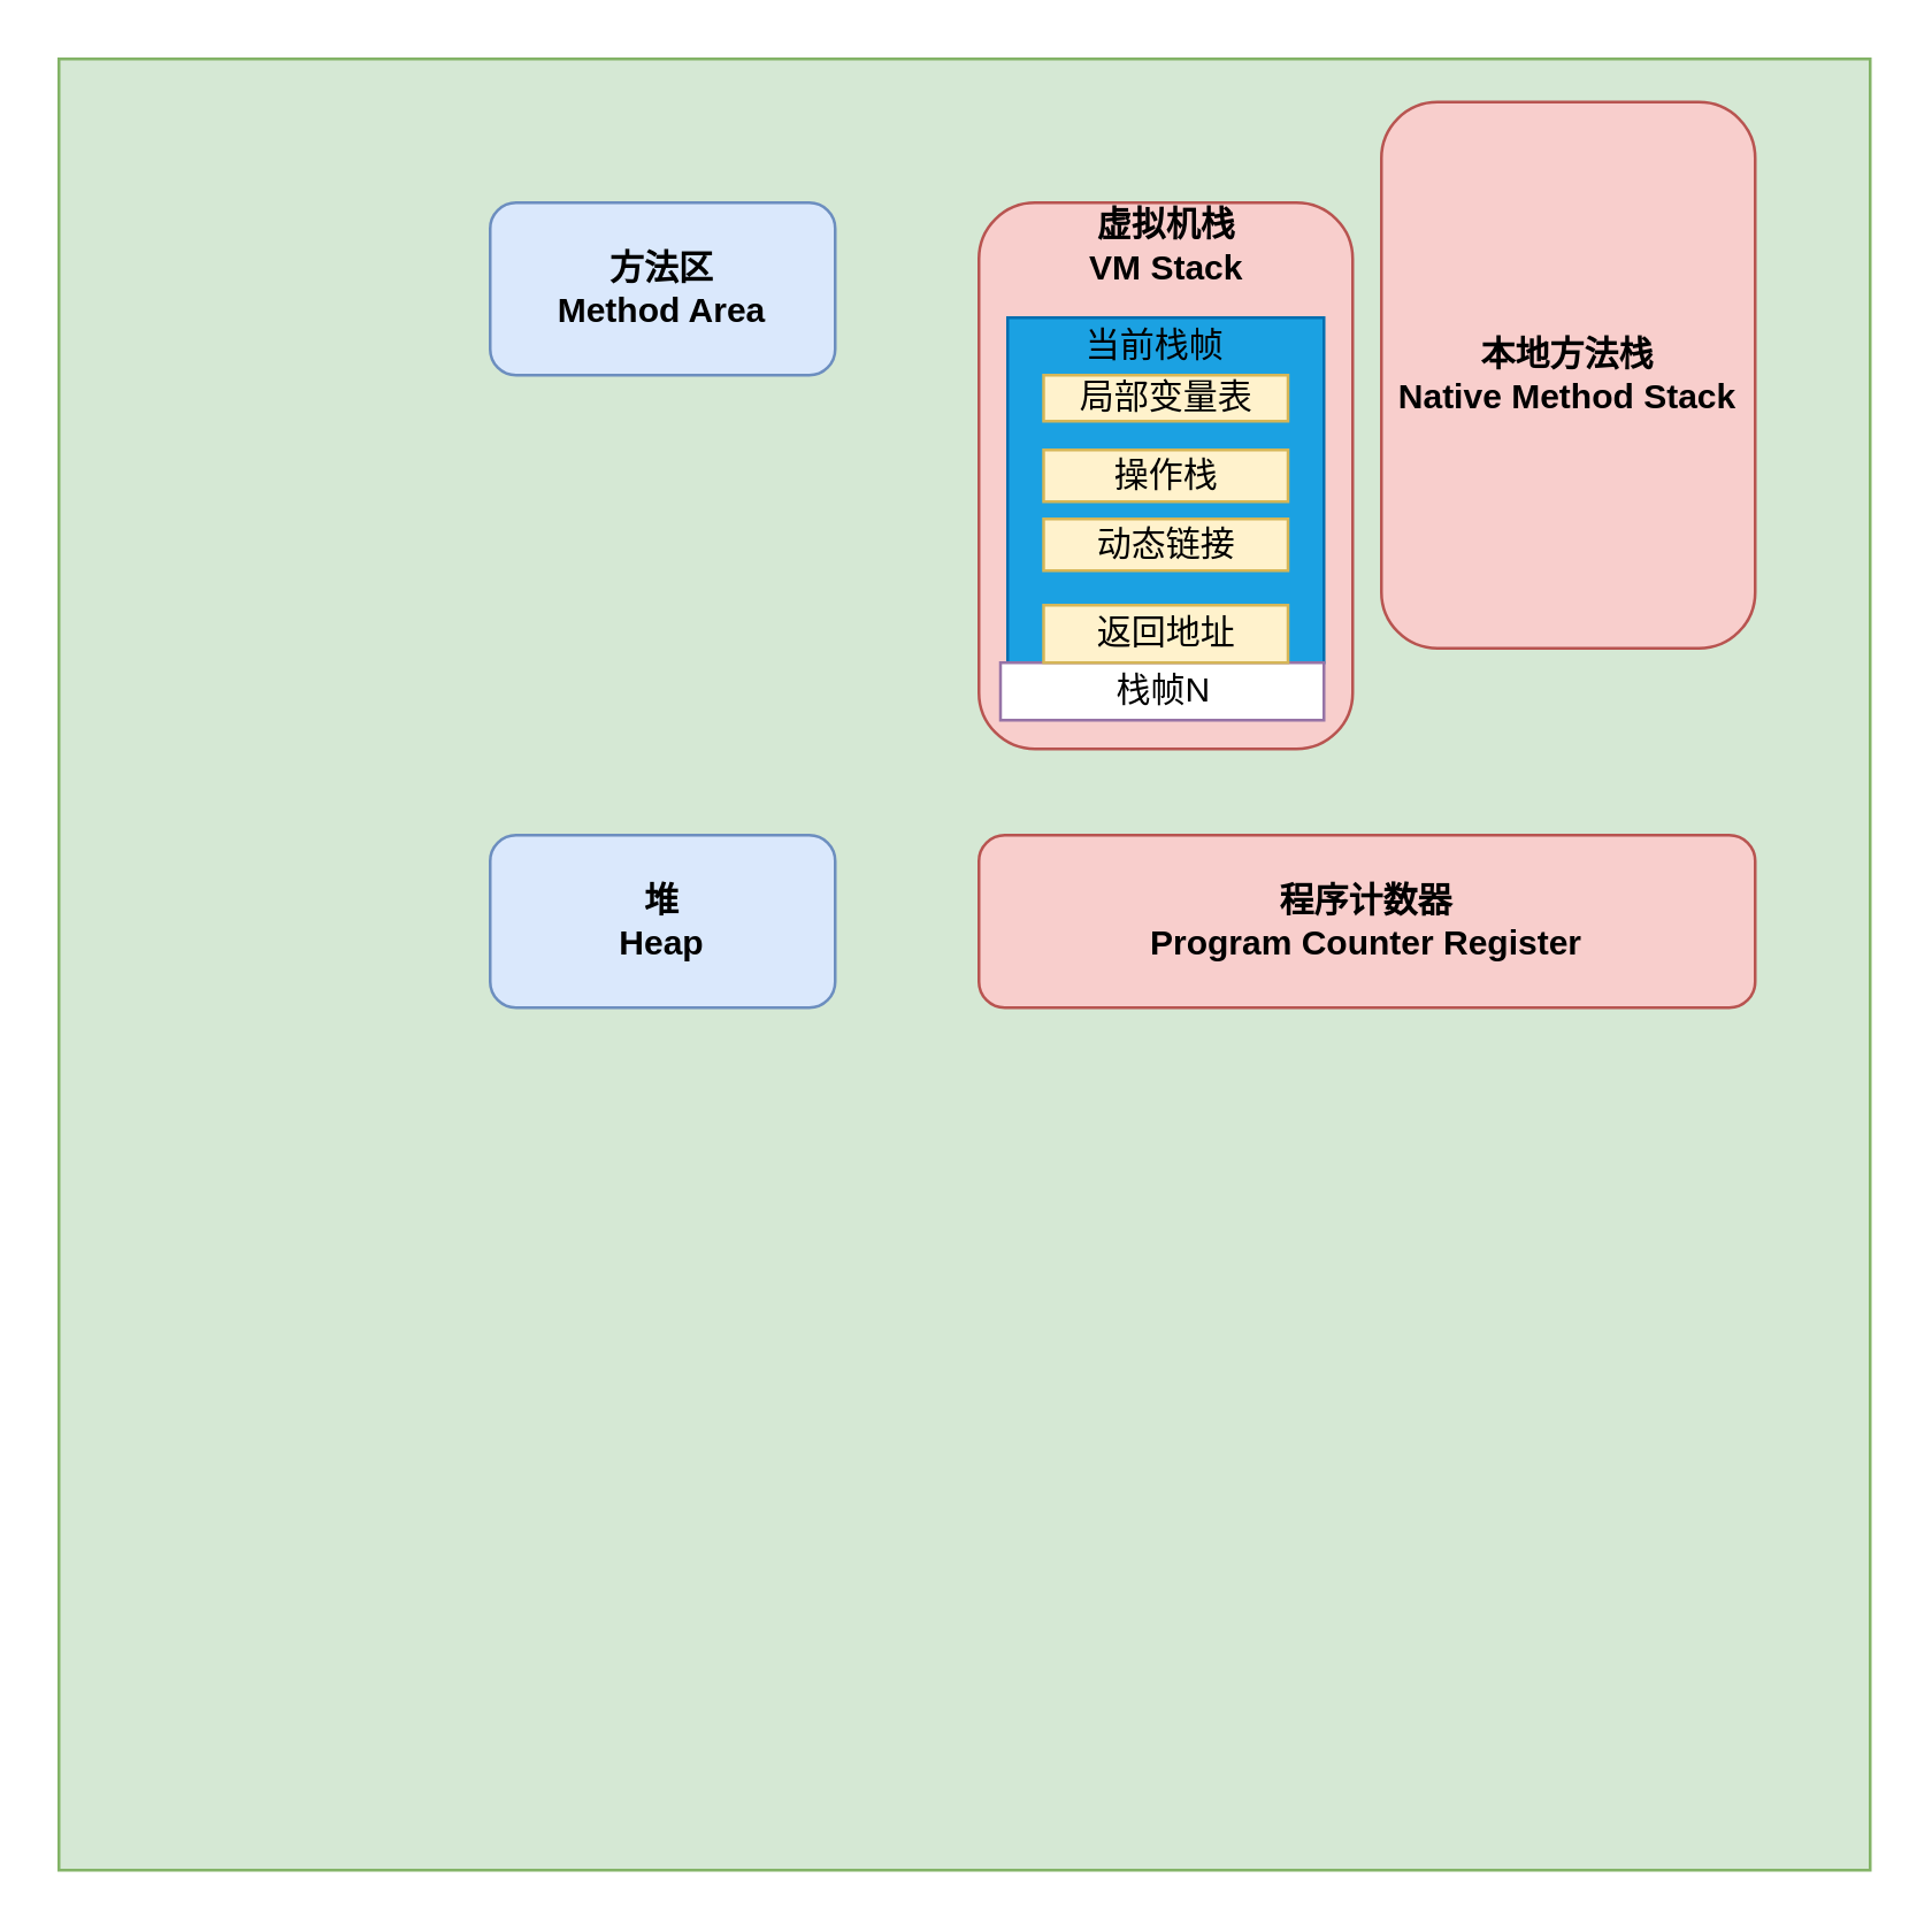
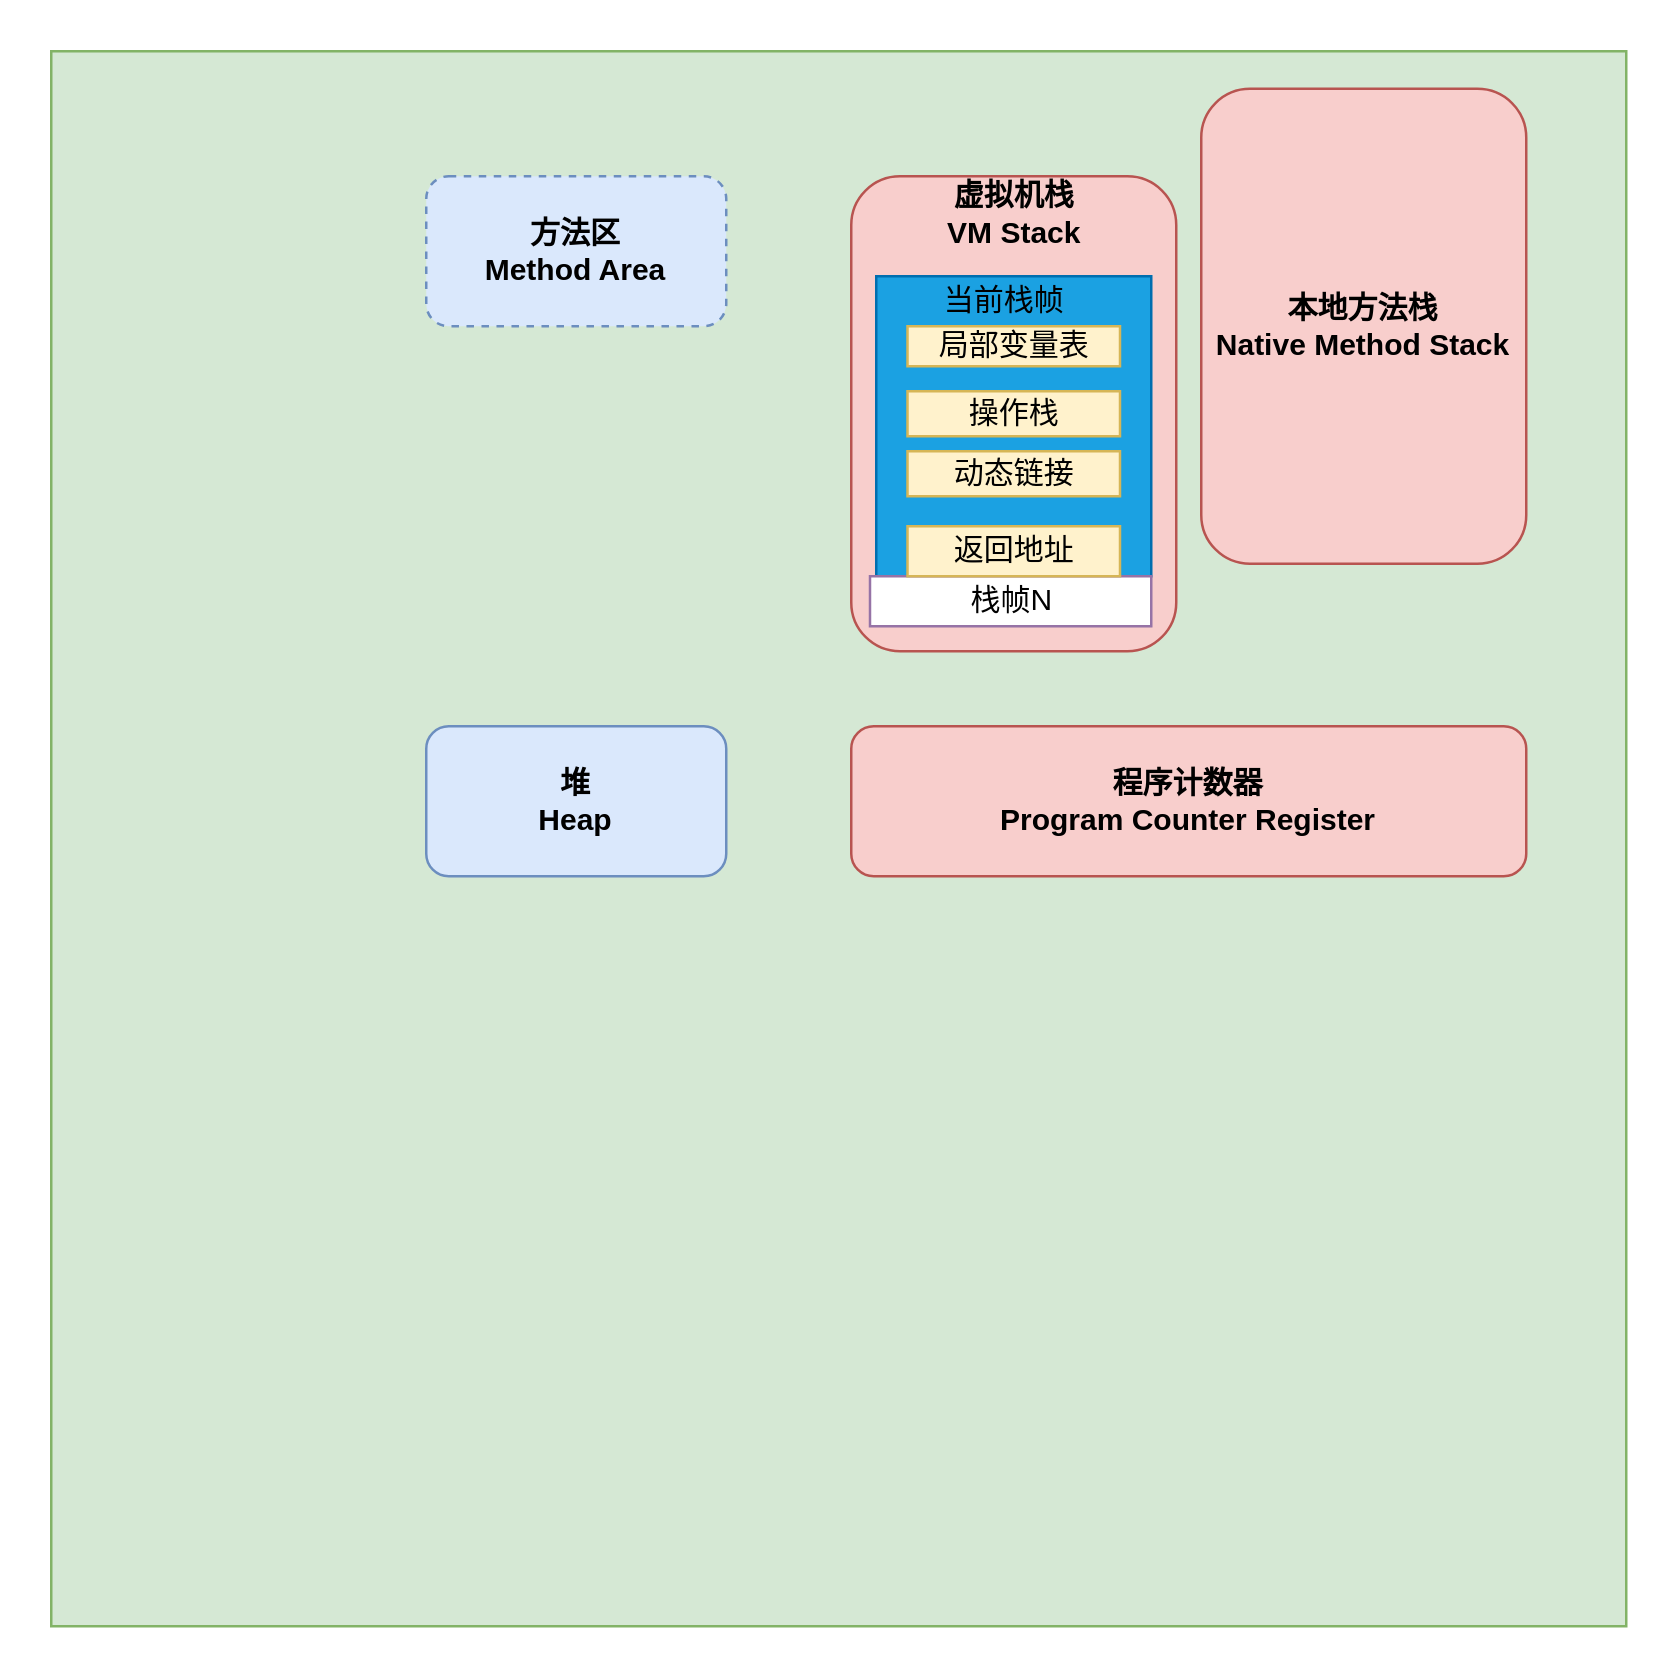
- <mxCell id="4" value="方法区&lt;br&gt;Method Area" style="rounded=1;whiteSpace=wrap;html=1;fillColor=#dae8fc;strokeColor=#6c8ebf;fontStyle=1" vertex="1" parent="1"><mxGeometry x="170" width="120" height="60" as="geometry" y="70" /></mxCell>
+ <mxCell id="4" value="方法区&lt;br&gt;Method Area" style="rounded=1;whiteSpace=wrap;html=1;fillColor=#dae8fc;strokeColor=#6c8ebf;fontStyle=1;dashed=1;" vertex="1" parent="1"><mxGeometry x="170" width="120" height="60" as="geometry" y="70" /></mxCell>
